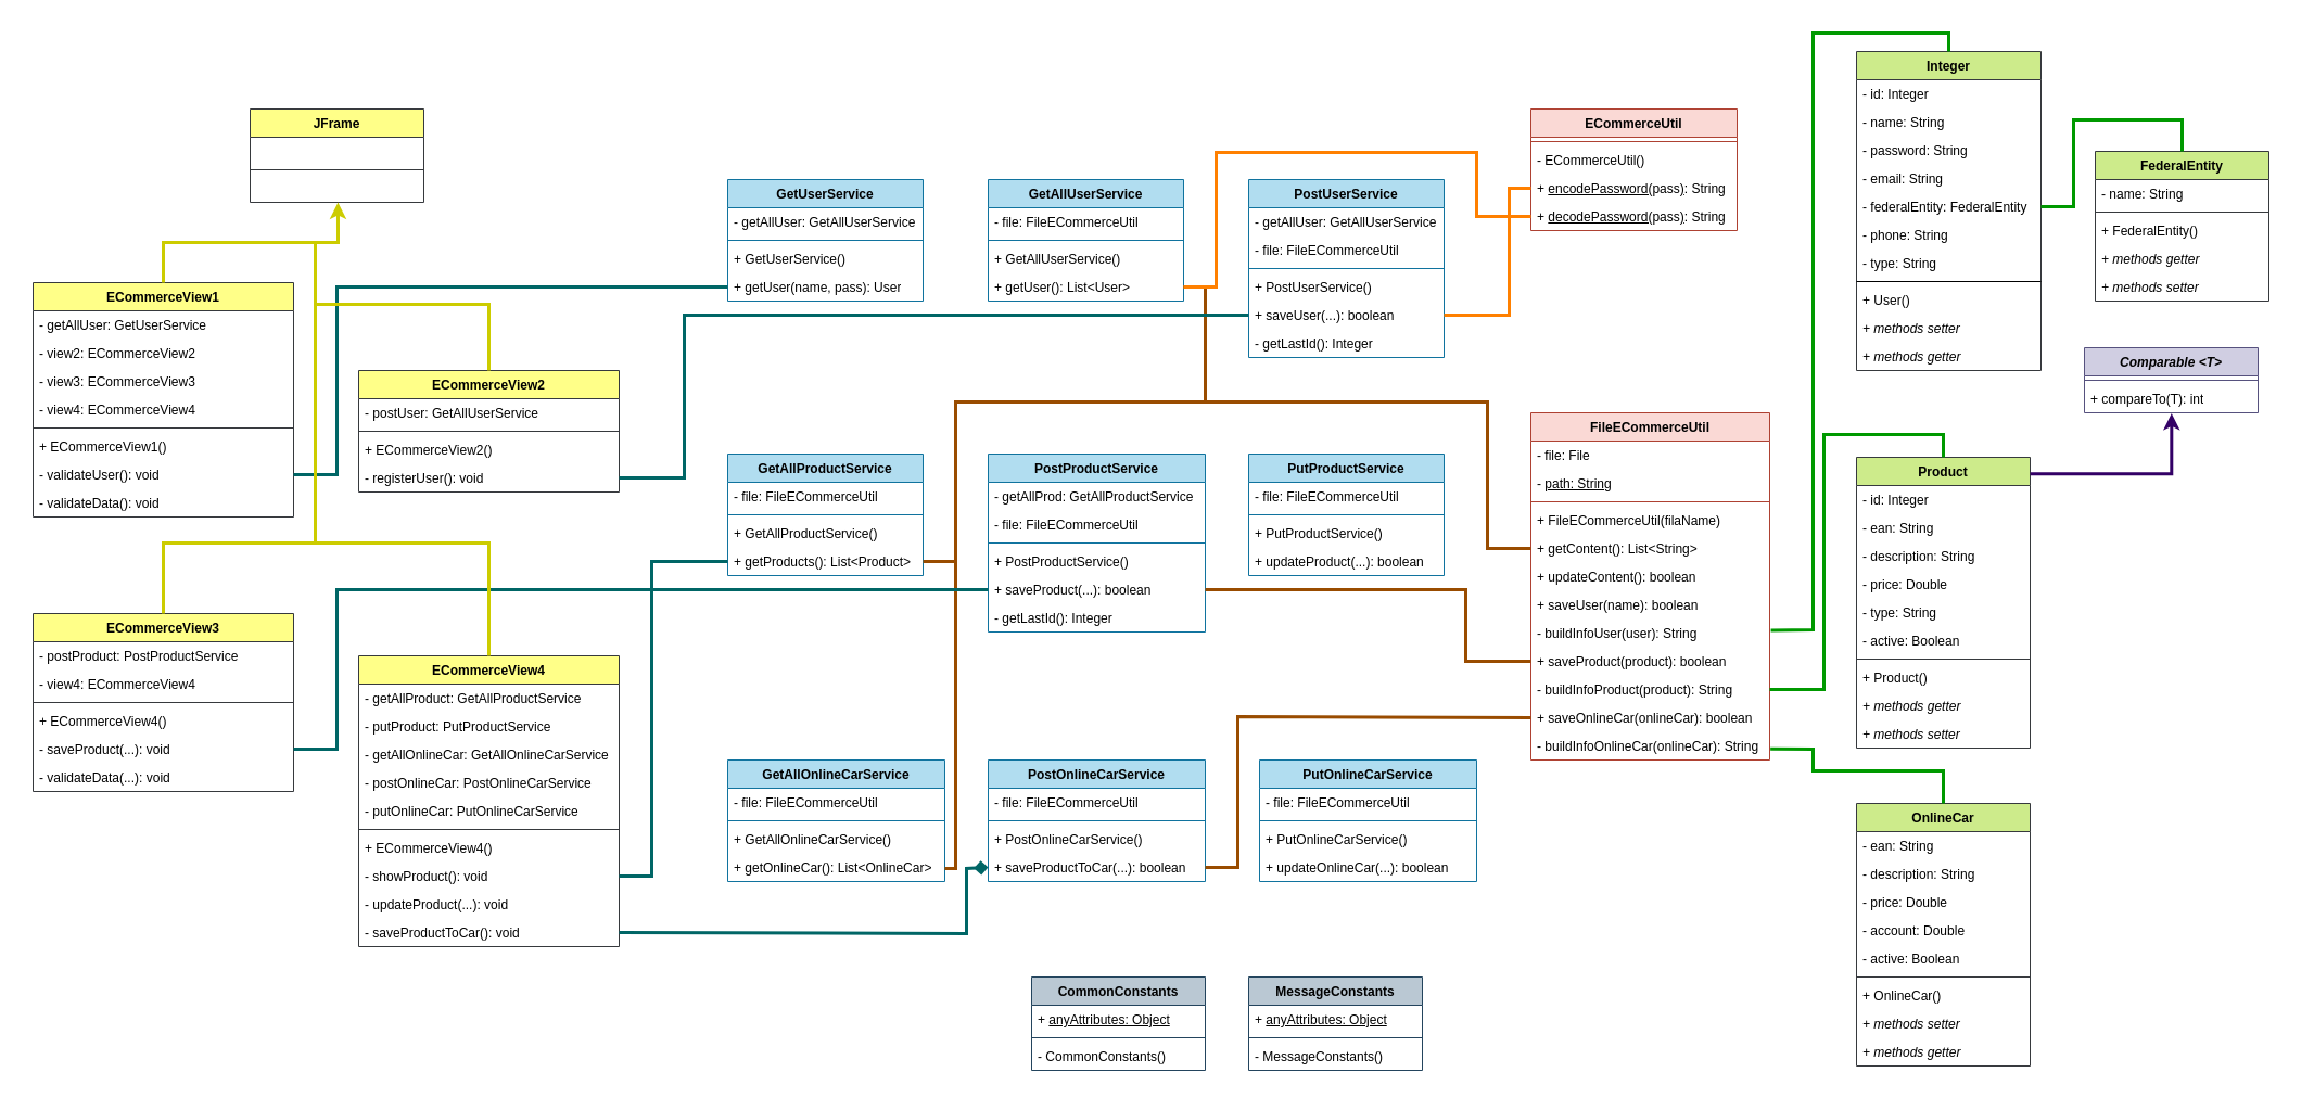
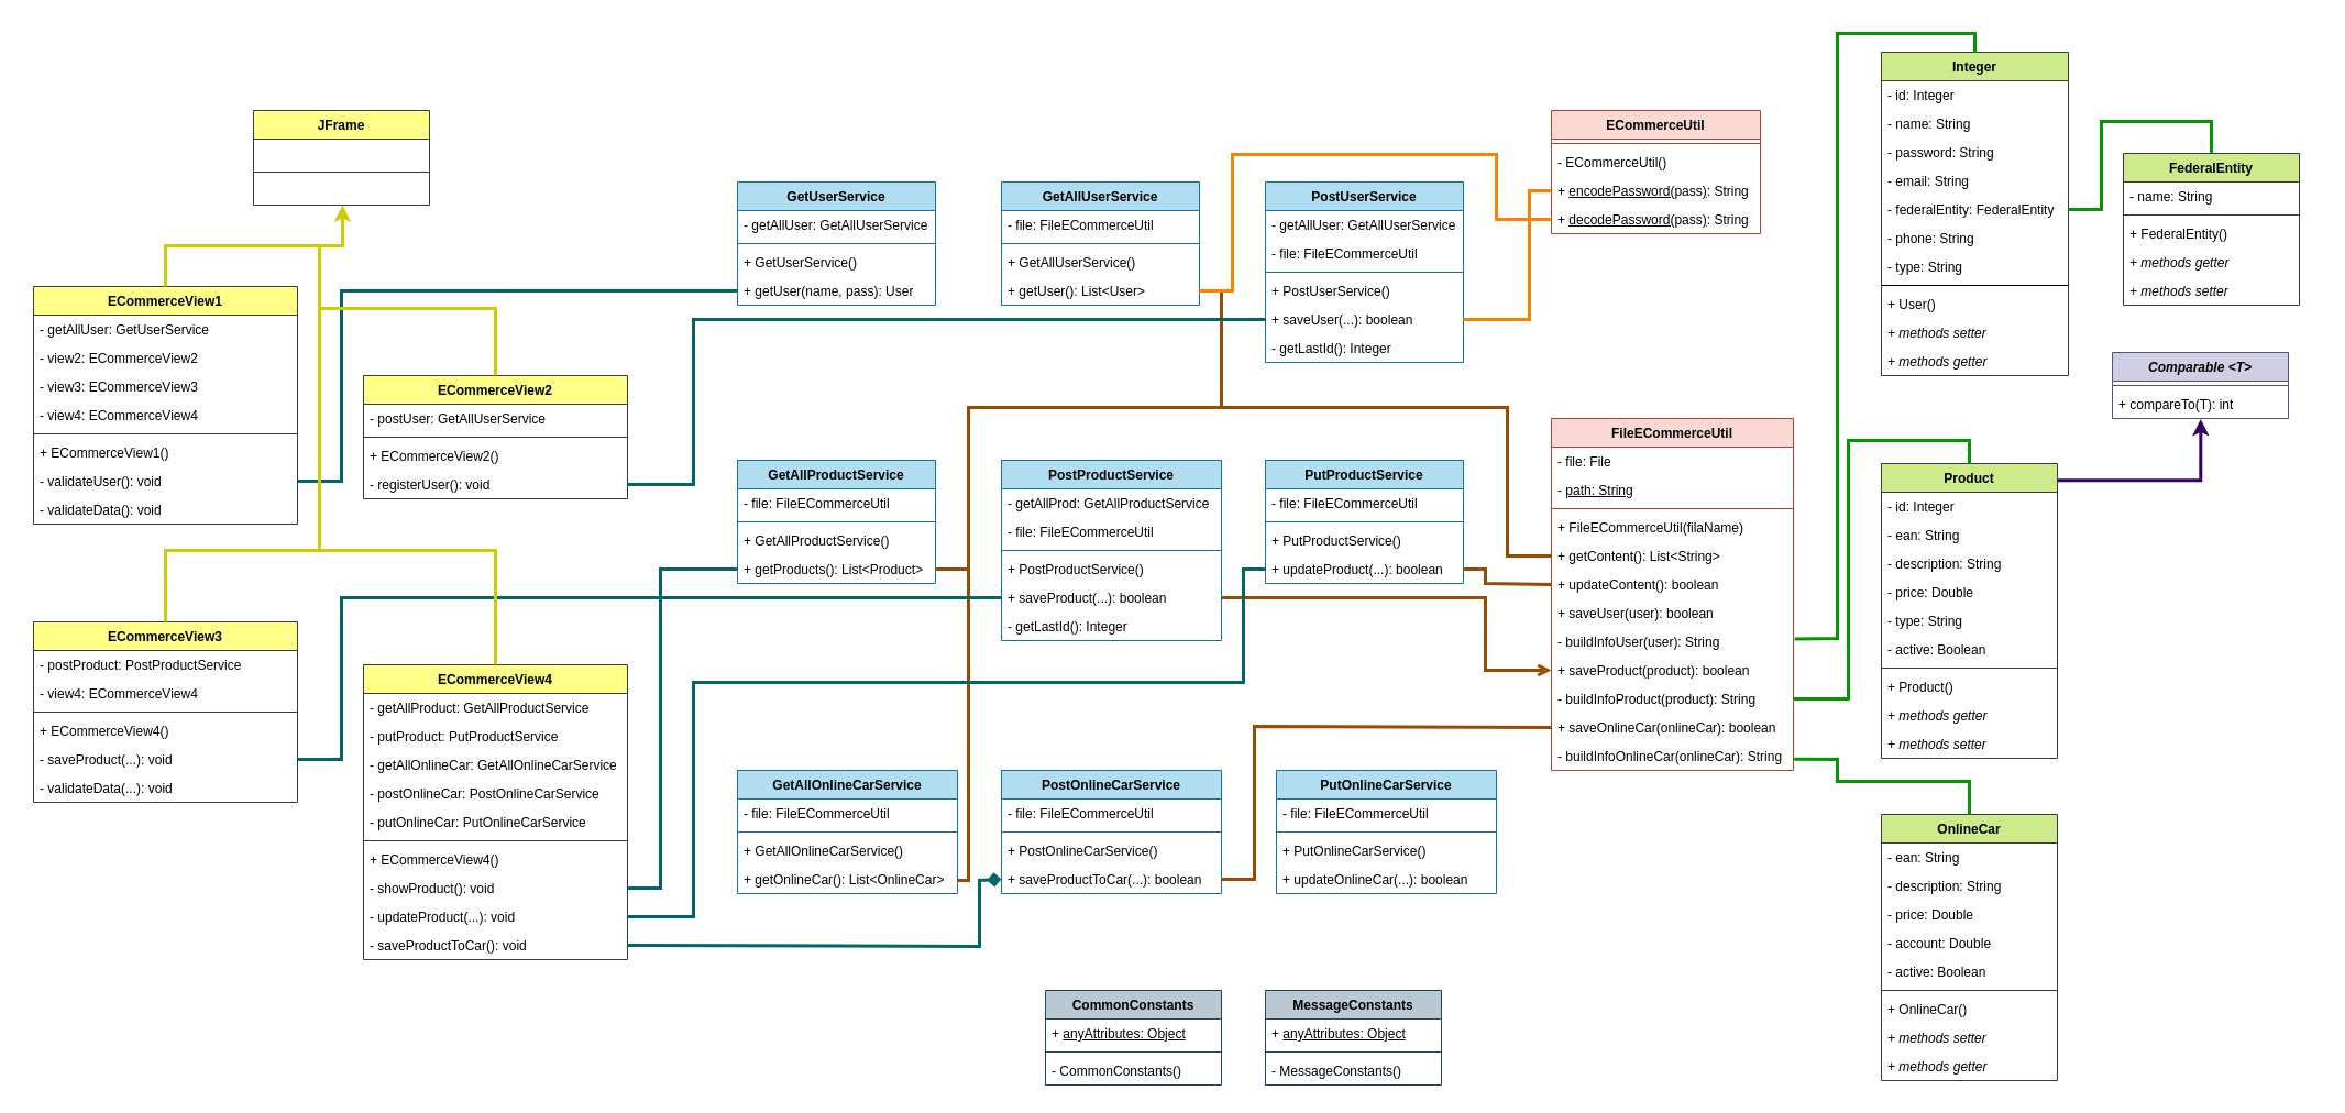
+ <mxCell id="161" value="" style="endArrow=none;html=1;rounded=0;entryX=0;entryY=0.5;entryDx=0;entryDy=0;exitX=1;exitY=0.5;exitDx=0;exitDy=0;strokeColor=#994C00;strokeWidth=3;" edge="1" parent="1" source="114" target="141"><mxGeometry width="50" height="50" relative="1" as="geometry"><mxPoint x="1290" y="540" as="sourcePoint" /><mxPoint x="1340" y="490" as="targetPoint" /><Array as="points"><mxPoint x="1350" y="517" /><mxPoint x="1350" y="530" /></Array></mxGeometry></mxCell>
- <mxCell id="142" value="+ saveUser(name): boolean" style="text;strokeColor=none;fillColor=none;align=left;verticalAlign=top;spacingLeft=4;spacingRight=4;overflow=hidden;rotatable=0;points=[[0,0.5],[1,0.5]];portConstraint=eastwest;whiteSpace=wrap;html=1;" vertex="1" parent="135"><mxGeometry y="164" width="220" height="26" as="geometry" /></mxCell>
+ <mxCell id="142" value="+ saveUser(user): boolean" style="text;strokeColor=none;fillColor=none;align=left;verticalAlign=top;spacingLeft=4;spacingRight=4;overflow=hidden;rotatable=0;points=[[0,0.5],[1,0.5]];portConstraint=eastwest;whiteSpace=wrap;html=1;" vertex="1" parent="135"><mxGeometry y="164" width="220" height="26" as="geometry" /></mxCell>
- <mxCell id="162" value="" style="endArrow=none;html=1;rounded=0;exitX=1;exitY=0.5;exitDx=0;exitDy=0;entryX=0;entryY=0.5;entryDx=0;entryDy=0;strokeColor=#994C00;strokeWidth=3;" edge="1" parent="1" source="108" target="144"><mxGeometry width="50" height="50" relative="1" as="geometry"><mxPoint x="1190" y="560" as="sourcePoint" /><mxPoint x="1240" y="510" as="targetPoint" /><Array as="points"><mxPoint x="1350" y="543" /><mxPoint x="1350" y="609" /></Array></mxGeometry></mxCell>
+ <mxCell id="162" value="" style="endArrow=open;html=1;rounded=0;exitX=1;exitY=0.5;exitDx=0;exitDy=0;entryX=0;entryY=0.5;entryDx=0;entryDy=0;strokeColor=#994C00;strokeWidth=3;" edge="1" parent="1" source="108" target="144"><mxGeometry width="50" height="50" relative="1" as="geometry"><mxPoint x="1190" y="560" as="sourcePoint" /><mxPoint x="1240" y="510" as="targetPoint" /><Array as="points"><mxPoint x="1350" y="543" /><mxPoint x="1350" y="609" /></Array></mxGeometry></mxCell>
+ <mxCell id="174" value="" style="endArrow=none;html=1;rounded=0;exitX=1;exitY=0.5;exitDx=0;exitDy=0;entryX=0;entryY=0.5;entryDx=0;entryDy=0;strokeColor=#006666;strokeWidth=3;" edge="1" parent="1" source="75" target="114"><mxGeometry width="50" height="50" relative="1" as="geometry"><mxPoint x="730" y="620" as="sourcePoint" /><mxPoint x="780" y="570" as="targetPoint" /><Array as="points"><mxPoint x="630" y="833" /><mxPoint x="630" y="620" /><mxPoint x="1130" y="620" /><mxPoint x="1130" y="517" /></Array></mxGeometry></mxCell>
